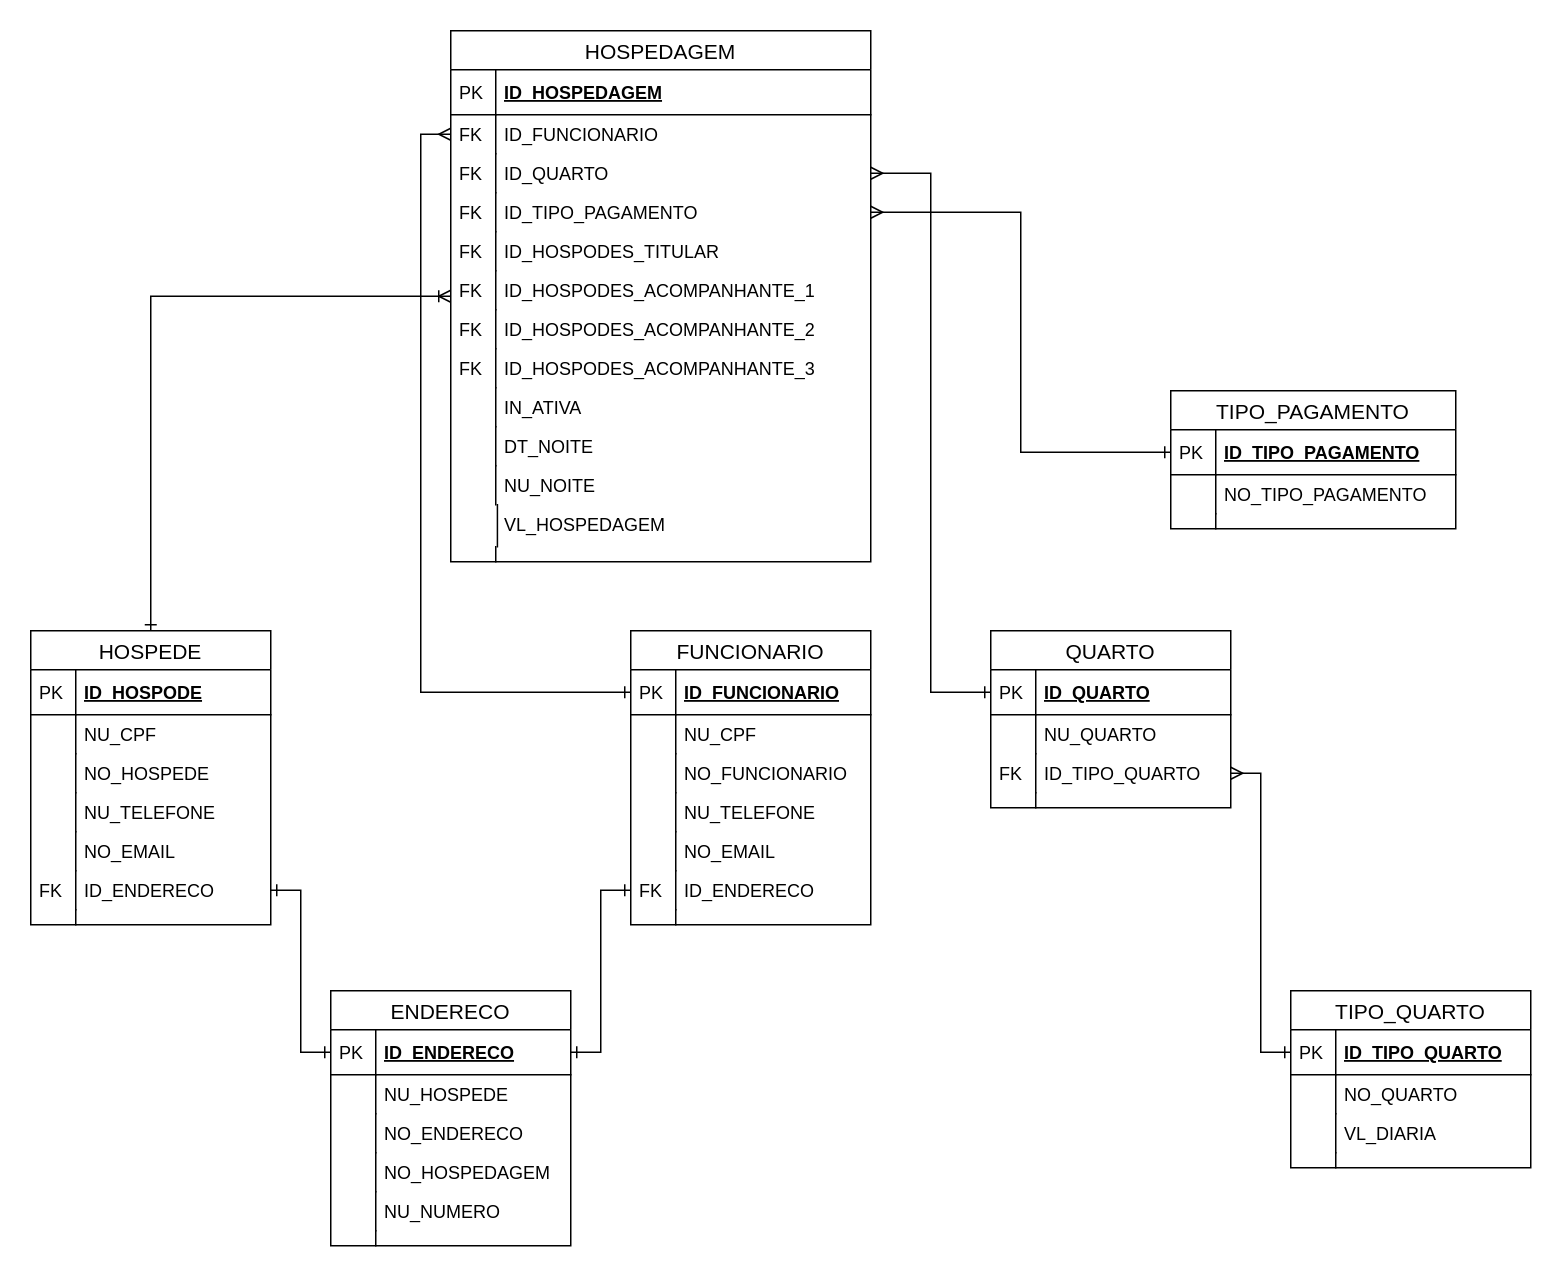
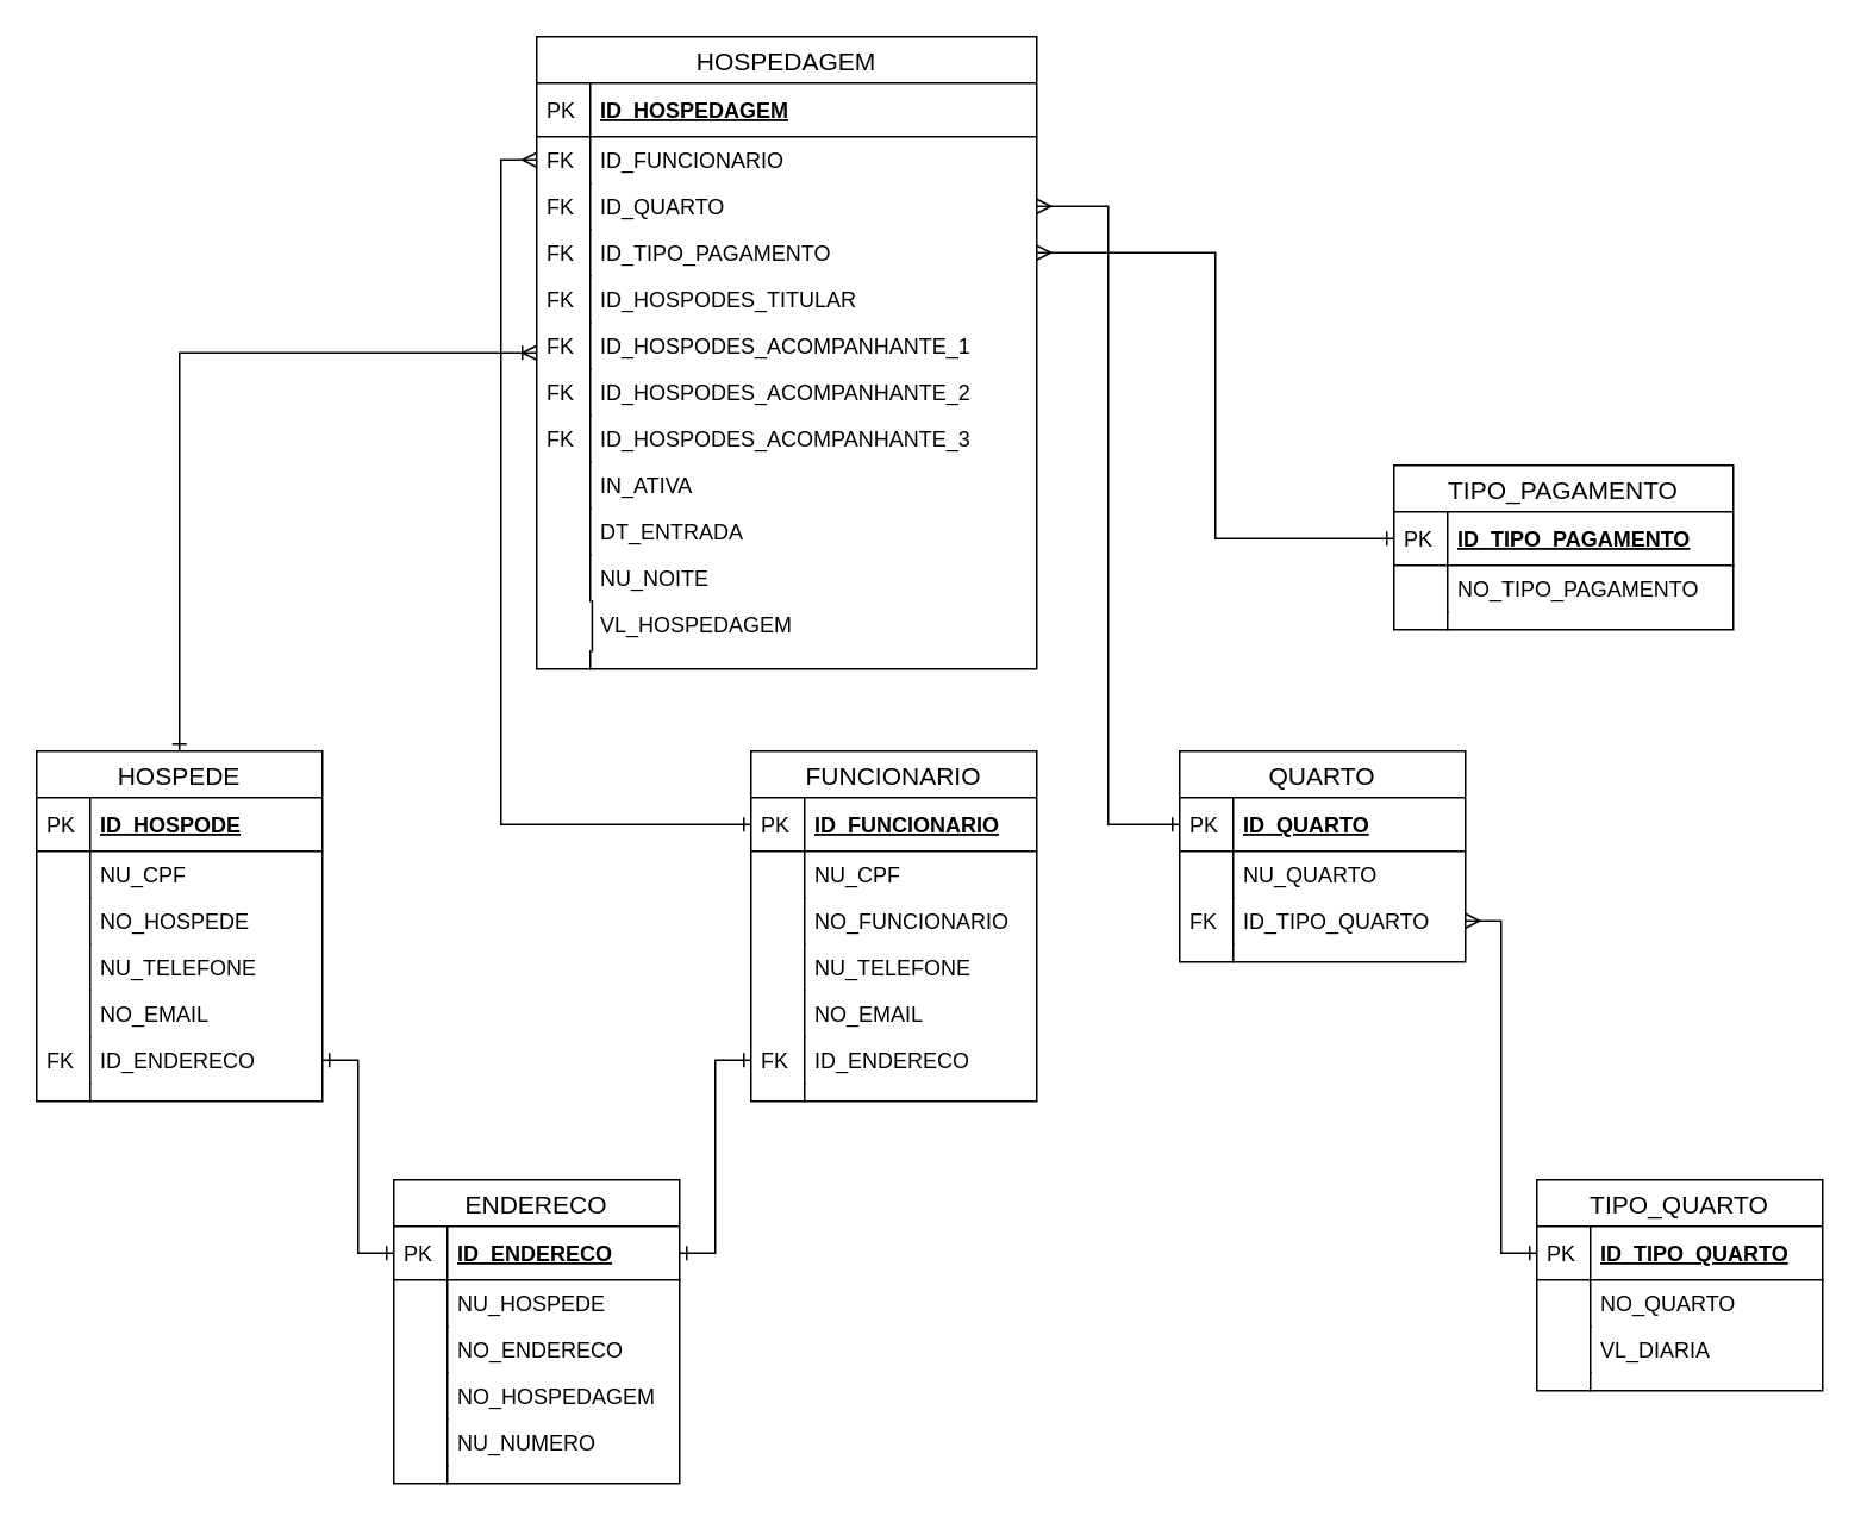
- <mxCell id="43" value="DT_NOITE" style="shape=partialRectangle;top=0;left=0;right=0;bottom=0;align=left;verticalAlign=top;fillColor=none;spacingLeft=34;spacingRight=4;overflow=hidden;rotatable=0;points=[[0,0.5],[1,0.5]];portConstraint=eastwest;dropTarget=0;fontSize=12;" parent="24" vertex="1"><mxGeometry y="264" width="280" height="26" as="geometry" /></mxCell>
+ <mxCell id="43" value="DT_ENTRADA" style="shape=partialRectangle;top=0;left=0;right=0;bottom=0;align=left;verticalAlign=top;fillColor=none;spacingLeft=34;spacingRight=4;overflow=hidden;rotatable=0;points=[[0,0.5],[1,0.5]];portConstraint=eastwest;dropTarget=0;fontSize=12;" parent="24" vertex="1"><mxGeometry y="264" width="280" height="26" as="geometry" /></mxCell>
